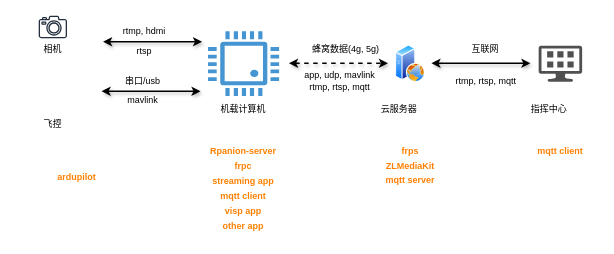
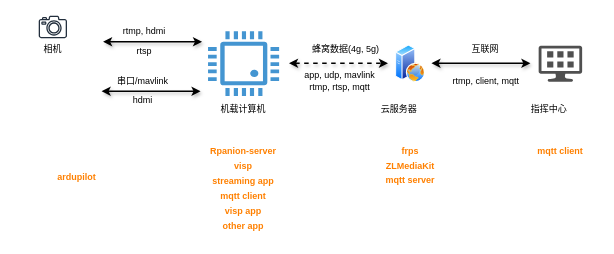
- <mxCell id="11" value="串口/usb" style="text;strokeColor=none;align=center;fillColor=none;html=1;verticalAlign=middle;whiteSpace=wrap;rounded=0;" vertex="1" parent="1"><mxGeometry x="140" y="92.8" width="100" height="30" as="geometry" /></mxCell>
+ <mxCell id="11" value="串口/mavlink" style="text;strokeColor=none;align=center;fillColor=none;html=1;verticalAlign=middle;whiteSpace=wrap;rounded=0;" vertex="1" parent="1"><mxGeometry x="140" y="92.8" width="100" height="30" as="geometry" /></mxCell>
- <mxCell id="18" value="&lt;div&gt;rtmp, rtsp, mqtt&lt;/div&gt;" style="text;strokeColor=none;align=center;fillColor=none;html=1;verticalAlign=middle;whiteSpace=wrap;rounded=0;" vertex="1" parent="1"><mxGeometry x="578" y="92" width="140" height="30" as="geometry" /></mxCell>
+ <mxCell id="18" value="&lt;div&gt;rtmp, client, mqtt&lt;/div&gt;" style="text;strokeColor=none;align=center;fillColor=none;html=1;verticalAlign=middle;whiteSpace=wrap;rounded=0;" vertex="1" parent="1"><mxGeometry x="578" y="92" width="140" height="30" as="geometry" /></mxCell>
- <mxCell id="12" value="mavlink" style="text;strokeColor=none;align=center;fillColor=none;html=1;verticalAlign=middle;whiteSpace=wrap;rounded=0;" vertex="1" parent="1"><mxGeometry x="140" y="117.8" width="100" height="30" as="geometry" /></mxCell>
+ <mxCell id="12" value="hdmi" style="text;strokeColor=none;align=center;fillColor=none;html=1;verticalAlign=middle;whiteSpace=wrap;rounded=0;" vertex="1" parent="1"><mxGeometry x="140" y="117.8" width="100" height="30" as="geometry" /></mxCell>
- <mxCell id="6" value="飞控" style="text;strokeColor=none;align=center;fillColor=none;html=1;verticalAlign=middle;whiteSpace=wrap;rounded=0;" vertex="1" parent="1"><mxGeometry x="40" y="149.8" width="60" height="30" as="geometry" /></mxCell>
- <mxCell id="25" value="&lt;b style=&quot;&quot;&gt;&lt;font color=&quot;#ff8000&quot;&gt;frpc&lt;/font&gt;&lt;/b&gt;" style="text;strokeColor=none;align=center;fillColor=none;html=1;verticalAlign=middle;whiteSpace=wrap;rounded=0;" vertex="1" parent="1"><mxGeometry x="274.4" y="206" width="100" height="30" as="geometry" /></mxCell>
+ <mxCell id="25" value="&lt;b style=&quot;&quot;&gt;&lt;font color=&quot;#ff8000&quot;&gt;visp&lt;/font&gt;&lt;/b&gt;" style="text;strokeColor=none;align=center;fillColor=none;html=1;verticalAlign=middle;whiteSpace=wrap;rounded=0;" vertex="1" parent="1"><mxGeometry x="274.4" y="206" width="100" height="30" as="geometry" /></mxCell>
